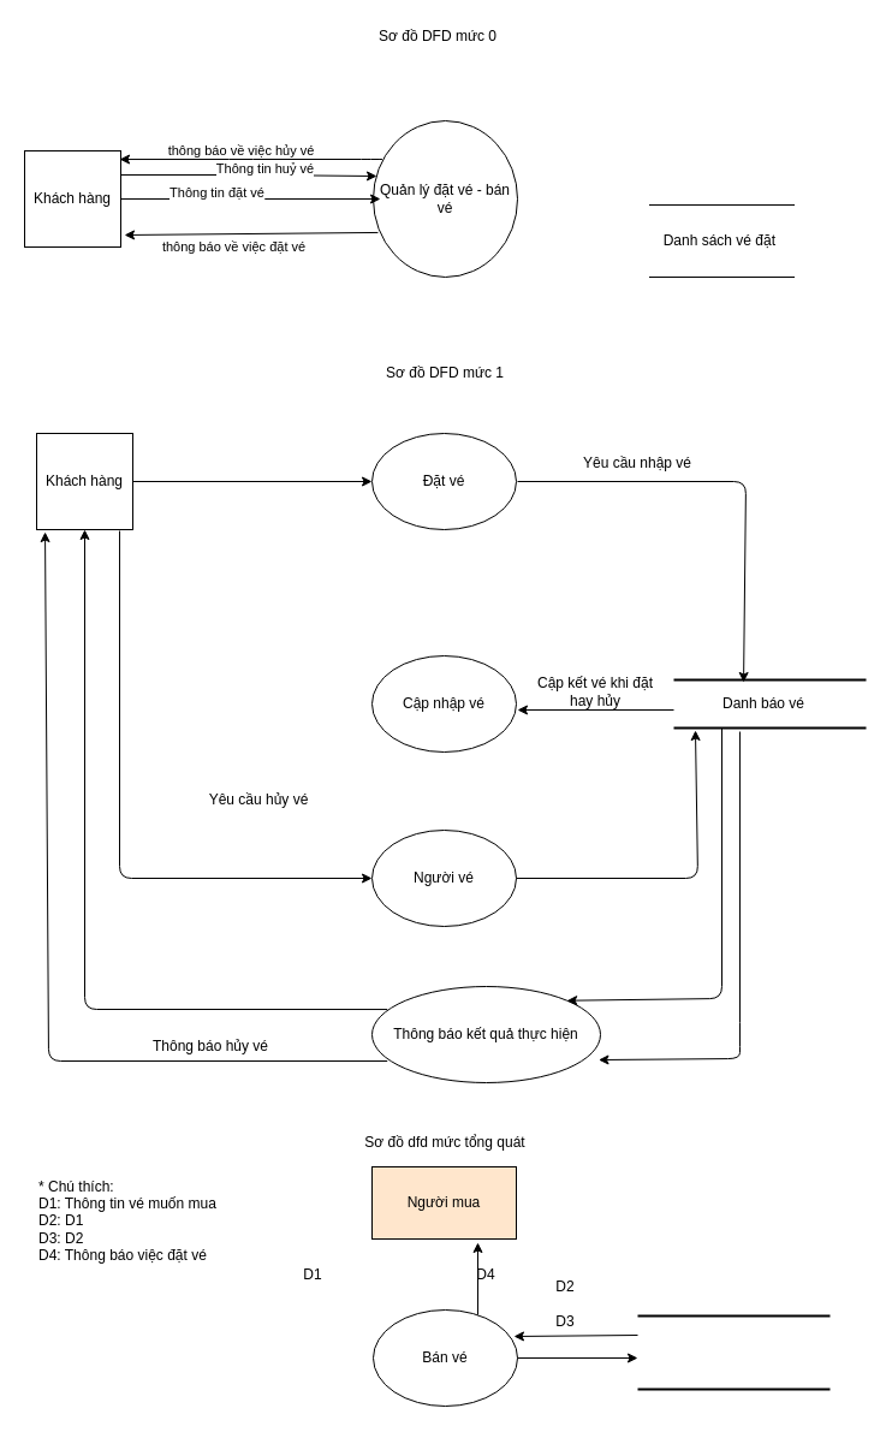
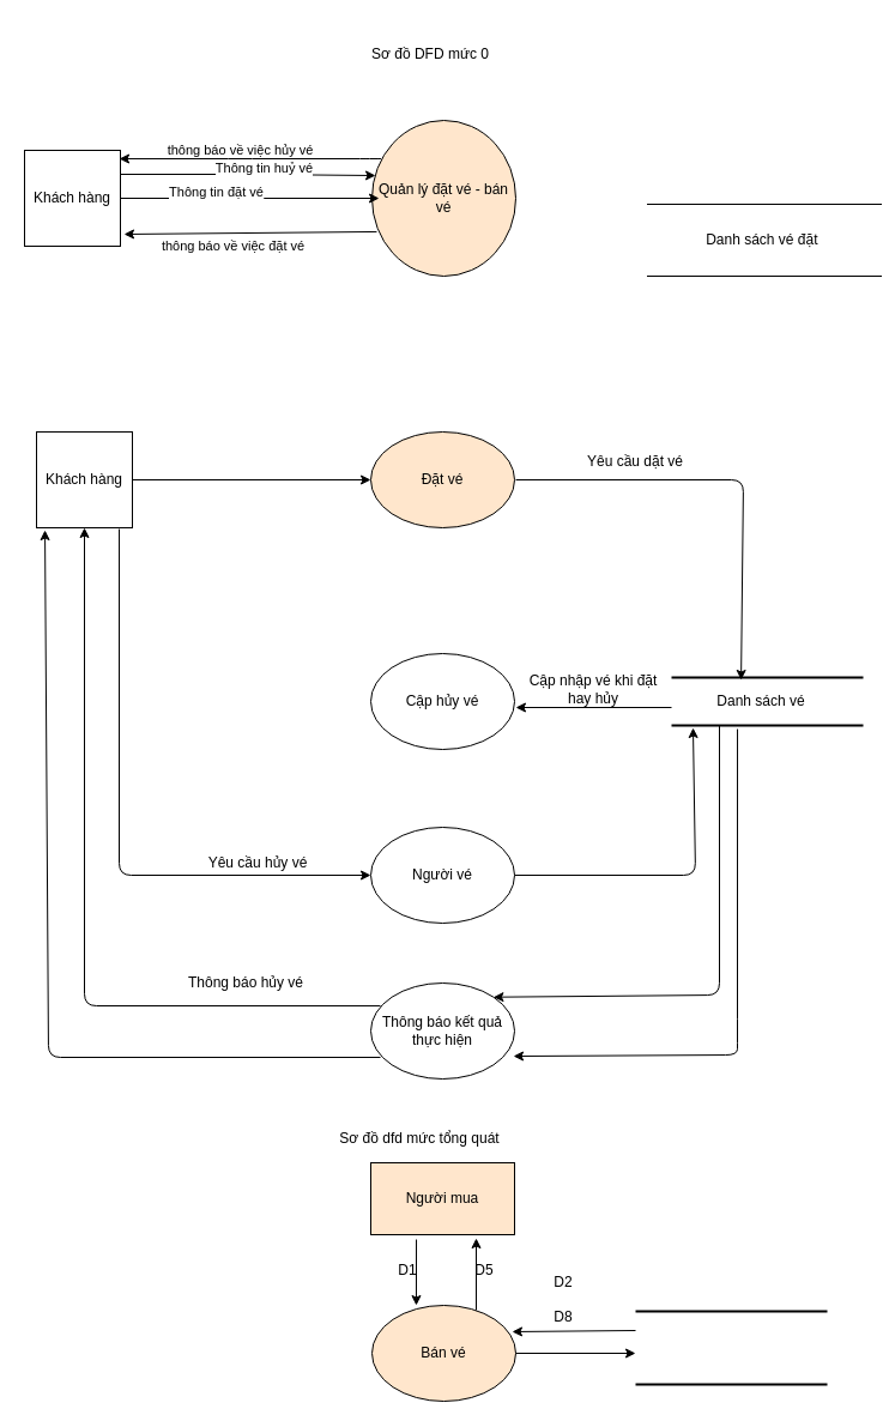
- <mxCell id="2" value="Sơ đồ DFD mức 0" style="text;html=1;strokeColor=none;fillColor=none;align=center;verticalAlign=middle;whiteSpace=wrap;rounded=0;" parent="1" vertex="1"><mxGeometry x="309" y="20" width="110" height="20" as="geometry" /></mxCell>
+ <mxCell id="2" value="Sơ đồ DFD mức 0" style="text;html=1;strokeColor=none;fillColor=none;align=center;verticalAlign=middle;whiteSpace=wrap;rounded=0;" parent="1" vertex="1"><mxGeometry x="304" y="35" width="110" height="20" as="geometry" /></mxCell>
- <mxCell id="3" value="Quản lý đặt vé - bán vé" style="ellipse;whiteSpace=wrap;html=1;" parent="1" vertex="1"><mxGeometry x="310" y="100" width="120" height="130" as="geometry" /></mxCell>
+ <mxCell id="3" value="Quản lý đặt vé - bán vé" style="ellipse;whiteSpace=wrap;html=1;fillColor=#ffe6cc;" parent="1" vertex="1"><mxGeometry x="310" y="100" width="120" height="130" as="geometry" /></mxCell>
- <mxCell id="47" value="Danh sách vé đặt&amp;nbsp;" style="shape=partialRectangle;whiteSpace=wrap;html=1;left=0;right=0;fillColor=none;" vertex="1" parent="1"><mxGeometry x="540" y="170" width="120" height="60" as="geometry" /></mxCell>
+ <mxCell id="47" value="Danh sách vé đặt&amp;nbsp;" style="shape=partialRectangle;whiteSpace=wrap;html=1;left=0;right=0;fillColor=none;" vertex="1" parent="1"><mxGeometry x="540" y="170" width="195" height="60" as="geometry" /></mxCell>
- <mxCell id="10" value="Sơ đồ DFD mức 1" style="text;html=1;strokeColor=none;fillColor=none;align=center;verticalAlign=middle;whiteSpace=wrap;rounded=0;" parent="1" vertex="1"><mxGeometry x="300" y="300" width="140" height="20" as="geometry" /></mxCell>
- <mxCell id="26" value="Yêu cầu nhập vé" style="text;html=1;strokeColor=none;fillColor=none;align=center;verticalAlign=middle;whiteSpace=wrap;rounded=0;" parent="1" vertex="1"><mxGeometry x="460" y="360" width="140" height="50" as="geometry" /></mxCell>
+ <mxCell id="26" value="Yêu cầu dặt vé" style="text;html=1;strokeColor=none;fillColor=none;align=center;verticalAlign=middle;whiteSpace=wrap;rounded=0;" parent="1" vertex="1"><mxGeometry x="460" y="360" width="140" height="50" as="geometry" /></mxCell>
- <mxCell id="12" value="Đặt vé" style="ellipse;whiteSpace=wrap;html=1;" parent="1" vertex="1"><mxGeometry x="309" y="360" width="120" height="80" as="geometry" /></mxCell>
+ <mxCell id="12" value="Đặt vé" style="ellipse;whiteSpace=wrap;html=1;fillColor=#ffe6cc;" parent="1" vertex="1"><mxGeometry x="309" y="360" width="120" height="80" as="geometry" /></mxCell>
- <mxCell id="27" value="Cập kết vé khi đặt hay hủy&lt;br&gt;" style="text;html=1;strokeColor=none;fillColor=none;align=center;verticalAlign=middle;whiteSpace=wrap;rounded=0;" parent="1" vertex="1"><mxGeometry x="440" y="565" width="110" height="20" as="geometry" /></mxCell>
+ <mxCell id="27" value="Cập nhập vé khi đặt hay hủy&lt;br&gt;" style="text;html=1;strokeColor=none;fillColor=none;align=center;verticalAlign=middle;whiteSpace=wrap;rounded=0;" parent="1" vertex="1"><mxGeometry x="440" y="565" width="110" height="20" as="geometry" /></mxCell>
- <mxCell id="14" value="Cập nhập vé" style="ellipse;whiteSpace=wrap;html=1;" parent="1" vertex="1"><mxGeometry x="309" y="545" width="120" height="80" as="geometry" /></mxCell>
+ <mxCell id="14" value="Cập hủy vé" style="ellipse;whiteSpace=wrap;html=1;" parent="1" vertex="1"><mxGeometry x="309" y="545" width="120" height="80" as="geometry" /></mxCell>
- <mxCell id="18" value="Danh báo vé" style="text;html=1;strokeColor=none;fillColor=none;align=center;verticalAlign=middle;whiteSpace=wrap;rounded=0;" parent="1" vertex="1"><mxGeometry x="590" y="575" width="90" height="20" as="geometry" /></mxCell>
+ <mxCell id="18" value="Danh sách vé" style="text;html=1;strokeColor=none;fillColor=none;align=center;verticalAlign=middle;whiteSpace=wrap;rounded=0;" parent="1" vertex="1"><mxGeometry x="590" y="575" width="90" height="20" as="geometry" /></mxCell>
- <mxCell id="28" value="Yêu cầu hủy vé&lt;br&gt;" style="text;html=1;strokeColor=none;fillColor=none;align=center;verticalAlign=middle;whiteSpace=wrap;rounded=0;" parent="1" vertex="1"><mxGeometry x="150" y="655" width="130" height="20" as="geometry" /></mxCell>
+ <mxCell id="28" value="Yêu cầu hủy vé&lt;br&gt;" style="text;html=1;strokeColor=none;fillColor=none;align=center;verticalAlign=middle;whiteSpace=wrap;rounded=0;" parent="1" vertex="1"><mxGeometry x="150" y="710" width="130" height="20" as="geometry" /></mxCell>
- <mxCell id="21" value="Thông báo kết quả thực hiện" style="ellipse;whiteSpace=wrap;html=1;strokeColor=#000000;" parent="1" vertex="1"><mxGeometry x="309" y="820" width="190" height="80" as="geometry" /></mxCell>
+ <mxCell id="21" value="Thông báo kết quả thực hiện" style="ellipse;whiteSpace=wrap;html=1;strokeColor=#000000;" parent="1" vertex="1"><mxGeometry x="309" y="820" width="120" height="80" as="geometry" /></mxCell>
- <mxCell id="31" value="Thông báo hủy vé" style="text;html=1;strokeColor=none;fillColor=none;align=center;verticalAlign=middle;whiteSpace=wrap;rounded=0;" parent="1" vertex="1"><mxGeometry x="120" y="860" width="110" height="20" as="geometry" /></mxCell>
+ <mxCell id="31" value="Thông báo hủy vé" style="text;html=1;strokeColor=none;fillColor=none;align=center;verticalAlign=middle;whiteSpace=wrap;rounded=0;" parent="1" vertex="1"><mxGeometry x="150" y="810" width="110" height="20" as="geometry" /></mxCell>
- <mxCell id="32" value="Sơ đồ dfd mức tổng quát" style="text;html=1;strokeColor=none;fillColor=none;align=center;verticalAlign=middle;whiteSpace=wrap;rounded=0;" parent="1" vertex="1"><mxGeometry x="280" y="940" width="180" height="20" as="geometry" /></mxCell>
+ <mxCell id="32" value="Sơ đồ dfd mức tổng quát" style="text;html=1;strokeColor=none;fillColor=none;align=center;verticalAlign=middle;whiteSpace=wrap;rounded=0;" parent="1" vertex="1"><mxGeometry x="260" y="940" width="180" height="20" as="geometry" /></mxCell>
- <mxCell id="44" value="* Chú thích:&lt;br&gt;D1: Thông tin vé muốn mua&lt;br&gt;D2: D1&lt;br&gt;D3: D2&lt;br&gt;D4: Thông báo việc đặt vé" style="text;html=1;strokeColor=none;fillColor=none;align=left;verticalAlign=middle;whiteSpace=wrap;rounded=0;" parent="1" vertex="1"><mxGeometry x="30" y="910" width="170" height="210" as="geometry" /></mxCell>
+ <mxCell id="35" value="" style="endArrow=classic;html=1;exitX=0.317;exitY=1.067;exitDx=0;exitDy=0;exitPerimeter=0;entryX=0.308;entryY=0;entryDx=0;entryDy=0;entryPerimeter=0;" parent="1" source="34" target="33" edge="1"><mxGeometry width="50" height="50" relative="1" as="geometry"><mxPoint x="340" y="1020" as="sourcePoint" /><mxPoint x="352" y="1085" as="targetPoint" /></mxGeometry></mxCell>
- <mxCell id="36" value="D1" style="text;html=1;strokeColor=none;fillColor=none;align=center;verticalAlign=middle;whiteSpace=wrap;rounded=0;" parent="1" vertex="1"><mxGeometry x="240" y="1050" width="40" height="20" as="geometry" /></mxCell>
+ <mxCell id="36" value="D1" style="text;html=1;strokeColor=none;fillColor=none;align=center;verticalAlign=middle;whiteSpace=wrap;rounded=0;" parent="1" vertex="1"><mxGeometry x="320" y="1050" width="40" height="20" as="geometry" /></mxCell>
- <mxCell id="41" value="D4" style="text;html=1;strokeColor=none;fillColor=none;align=center;verticalAlign=middle;whiteSpace=wrap;rounded=0;" parent="1" vertex="1"><mxGeometry x="384" y="1050" width="40" height="20" as="geometry" /></mxCell>
+ <mxCell id="41" value="D5" style="text;html=1;strokeColor=none;fillColor=none;align=center;verticalAlign=middle;whiteSpace=wrap;rounded=0;" parent="1" vertex="1"><mxGeometry x="384" y="1050" width="40" height="20" as="geometry" /></mxCell>
- <mxCell id="46" value="D3" style="text;html=1;strokeColor=none;fillColor=none;align=center;verticalAlign=middle;whiteSpace=wrap;rounded=0;" parent="1" vertex="1"><mxGeometry x="450" y="1089" width="40" height="20" as="geometry" /></mxCell>
+ <mxCell id="46" value="D8" style="text;html=1;strokeColor=none;fillColor=none;align=center;verticalAlign=middle;whiteSpace=wrap;rounded=0;" parent="1" vertex="1"><mxGeometry x="450" y="1089" width="40" height="20" as="geometry" /></mxCell>
- <mxCell id="33" value="Bán vé" style="ellipse;whiteSpace=wrap;html=1;" parent="1" vertex="1"><mxGeometry x="310" y="1089" width="120" height="80" as="geometry" /></mxCell>
+ <mxCell id="33" value="Bán vé" style="ellipse;whiteSpace=wrap;html=1;fillColor=#ffe6cc;" parent="1" vertex="1"><mxGeometry x="310" y="1089" width="120" height="80" as="geometry" /></mxCell>
